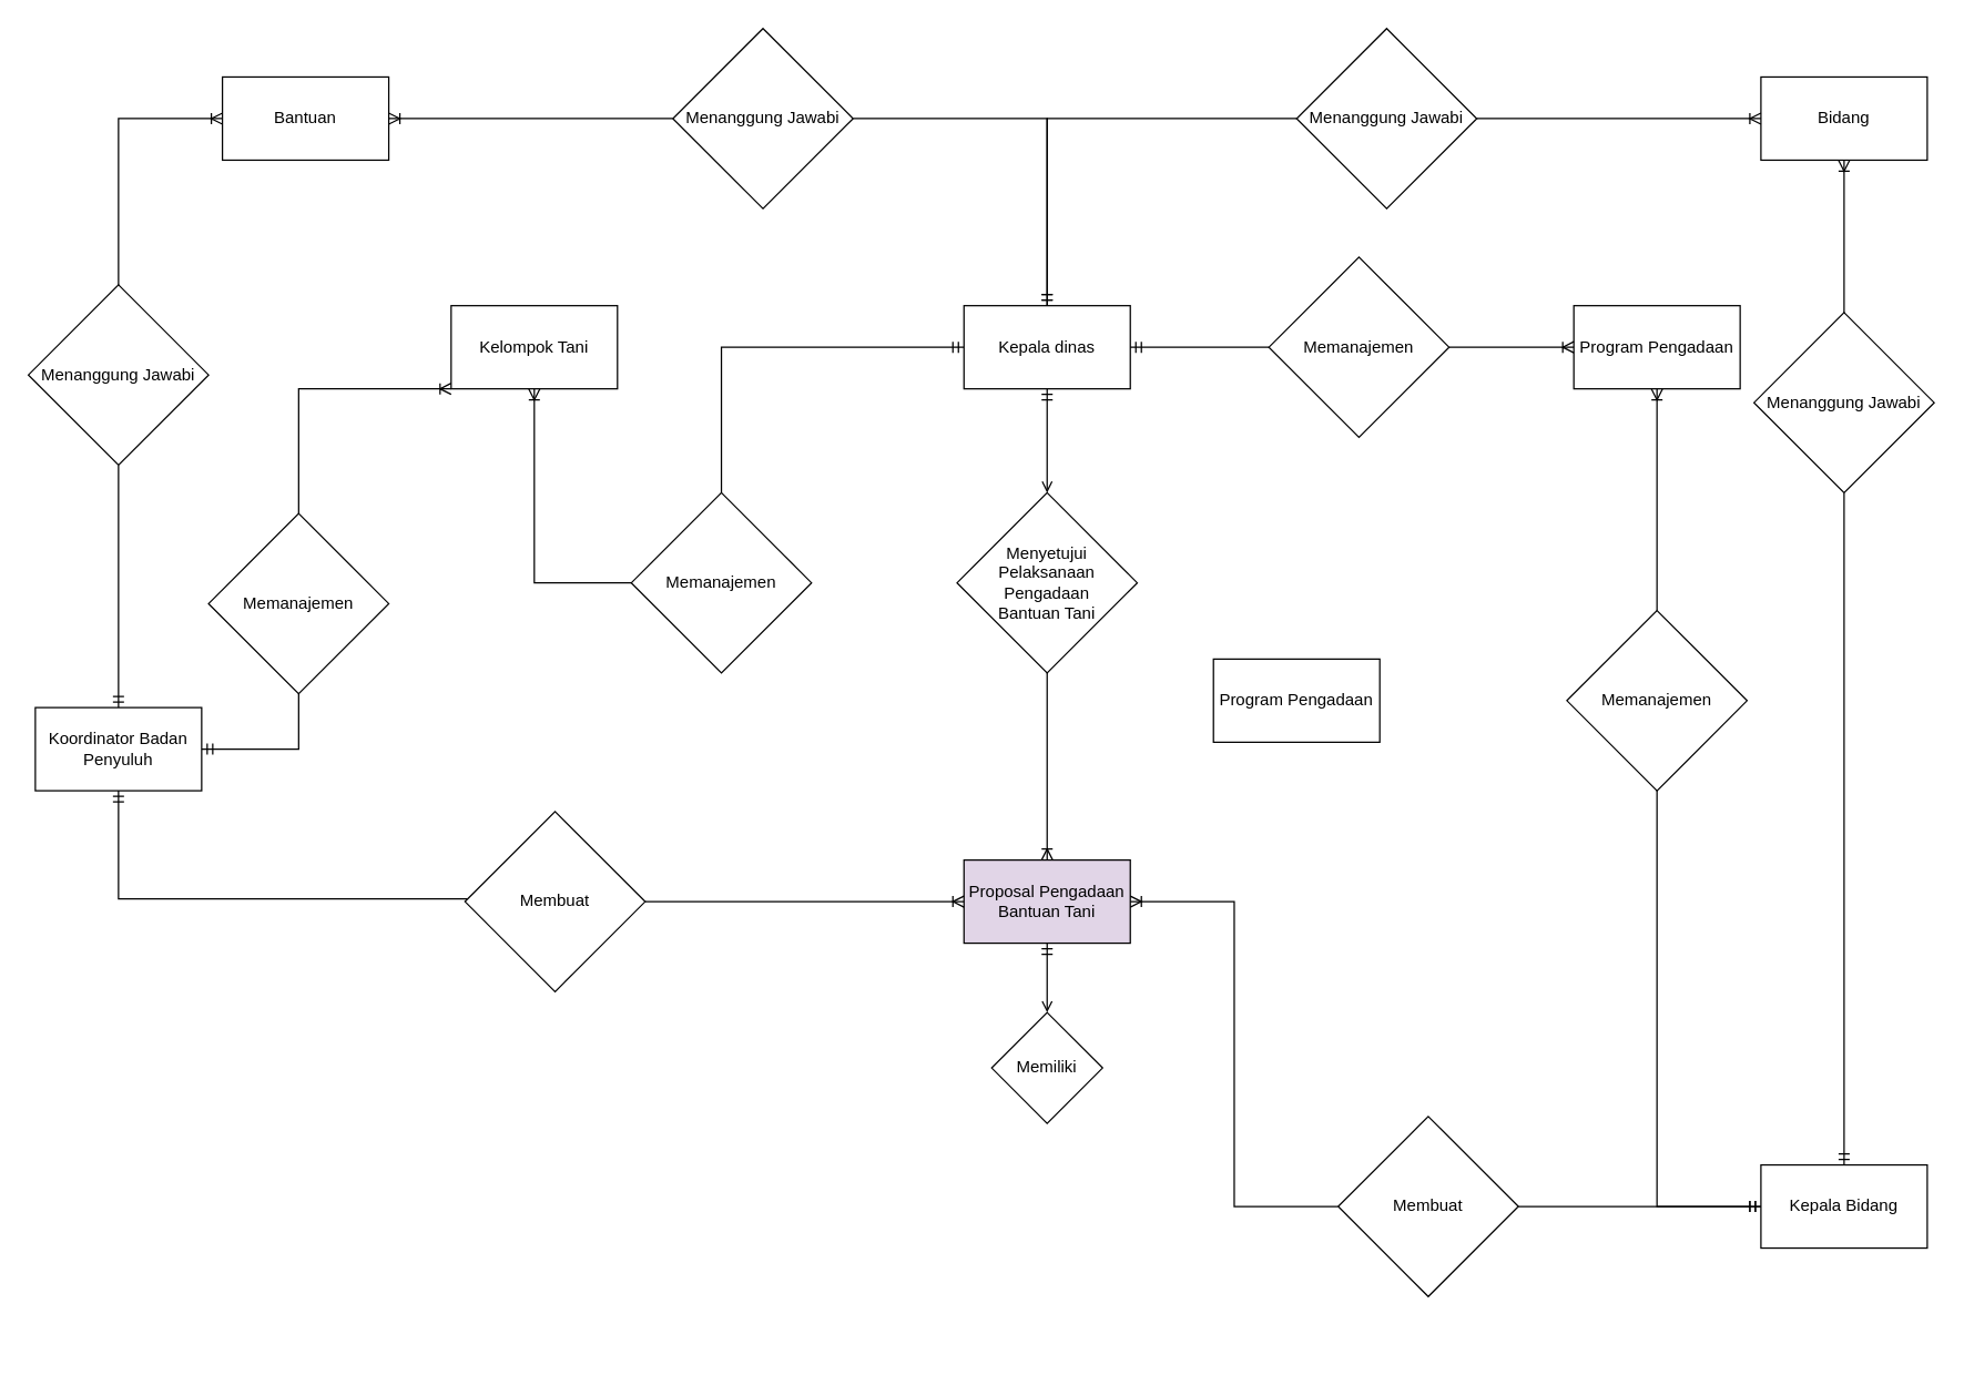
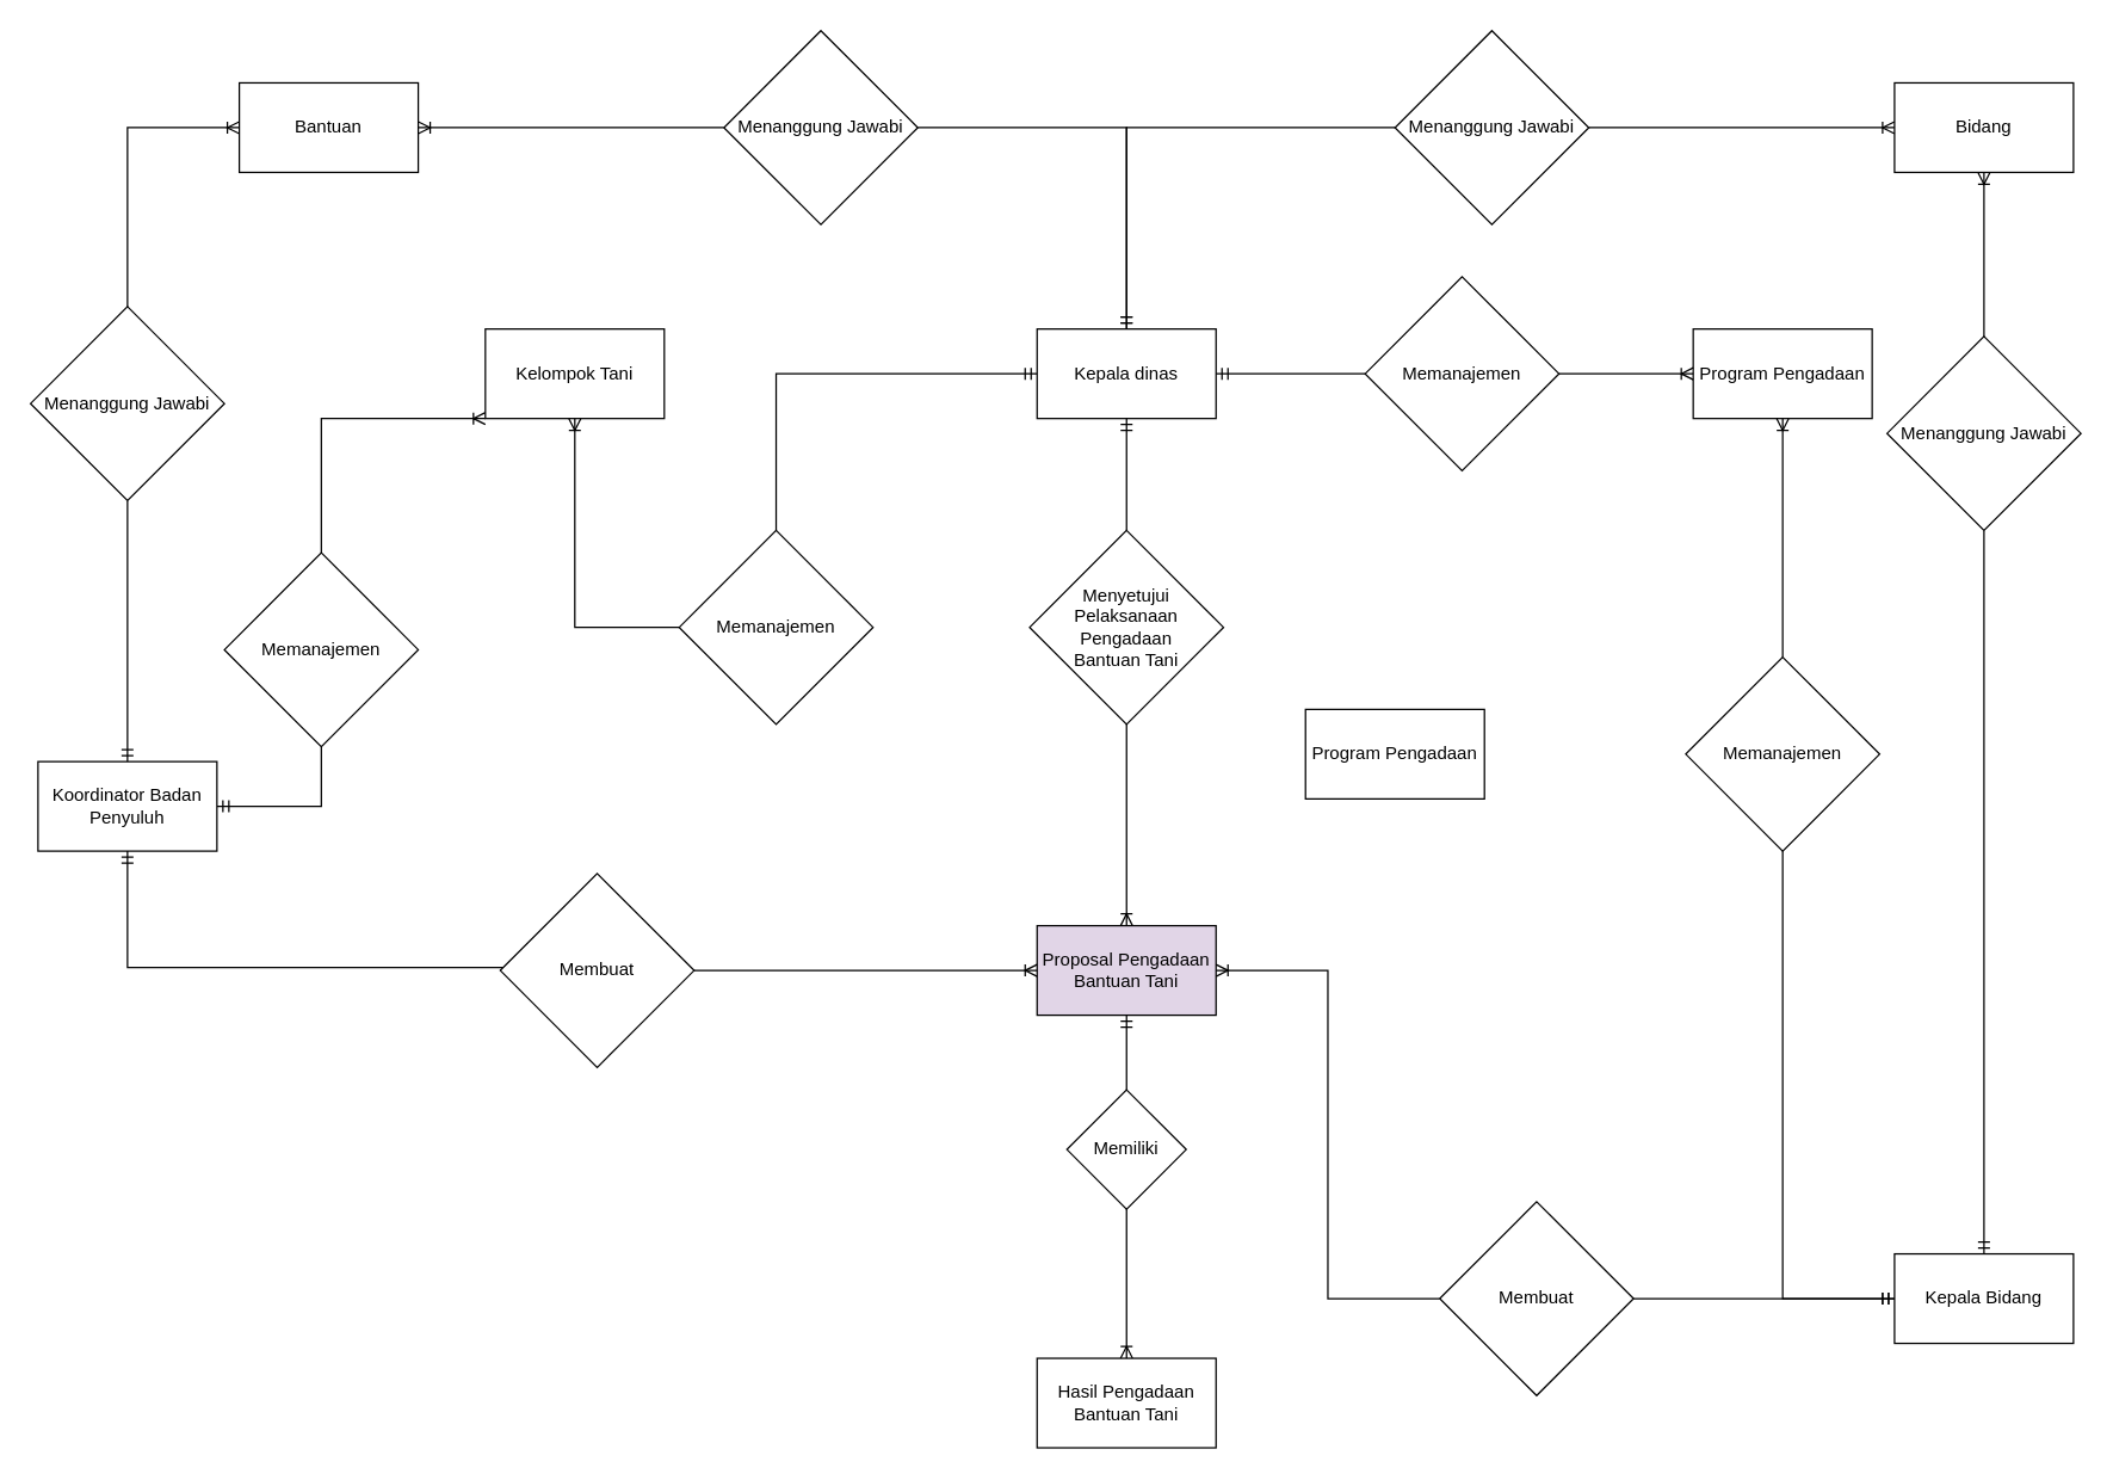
- <mxCell id="14" value="" style="edgeStyle=orthogonalEdgeStyle;rounded=0;orthogonalLoop=1;jettySize=auto;html=1;startArrow=ERmandOne;startFill=0;endArrow=open;endFill=0;" edge="1" parent="1" source="4" target="15"><mxGeometry relative="1" as="geometry"><mxPoint x="765" y="300" as="sourcePoint" /><mxPoint x="965" y="420" as="targetPoint" /><Array as="points" /></mxGeometry></mxCell>
+ <mxCell id="14" value="" style="edgeStyle=orthogonalEdgeStyle;rounded=0;orthogonalLoop=1;jettySize=auto;html=1;startArrow=ERmandOne;startFill=0;endArrow=none;endFill=0;" edge="1" parent="1" source="4" target="15"><mxGeometry relative="1" as="geometry"><mxPoint x="765" y="300" as="sourcePoint" /><mxPoint x="965" y="420" as="targetPoint" /><Array as="points" /></mxGeometry></mxCell>
- <mxCell id="12" value="" style="edgeStyle=orthogonalEdgeStyle;rounded=0;orthogonalLoop=1;jettySize=auto;html=1;startArrow=ERmandOne;startFill=0;endArrow=open;endFill=0;labelBorderColor=default;fontFamily=Times New Roman;labelBackgroundColor=default;" edge="1" parent="1" source="10" target="13"><mxGeometry relative="1" as="geometry"><mxPoint x="1025" y="450" as="sourcePoint" /><mxPoint x="1025" y="630" as="targetPoint" /></mxGeometry></mxCell>
+ <mxCell id="12" value="" style="edgeStyle=orthogonalEdgeStyle;rounded=0;orthogonalLoop=1;jettySize=auto;html=1;startArrow=ERmandOne;startFill=0;endArrow=none;endFill=0;labelBorderColor=default;fontFamily=Times New Roman;labelBackgroundColor=default;" edge="1" parent="1" source="10" target="13"><mxGeometry relative="1" as="geometry"><mxPoint x="1025" y="450" as="sourcePoint" /><mxPoint x="1025" y="630" as="targetPoint" /></mxGeometry></mxCell>
+ <mxCell id="9" value="" style="edgeStyle=orthogonalEdgeStyle;rounded=0;orthogonalLoop=1;jettySize=auto;html=1;startArrow=none;startFill=0;endArrow=ERoneToMany;endFill=0;labelBorderColor=default;fontFamily=Times New Roman;labelBackgroundColor=default;" edge="1" parent="1" source="13" target="11"><mxGeometry relative="1" as="geometry" /></mxCell>
+ <mxCell id="11" value="Hasil Pengadaan Bantuan Tani" style="rounded=0;whiteSpace=wrap;html=1;" vertex="1" parent="1"><mxGeometry x="695" y="910" width="120" height="60" as="geometry" /></mxCell>
